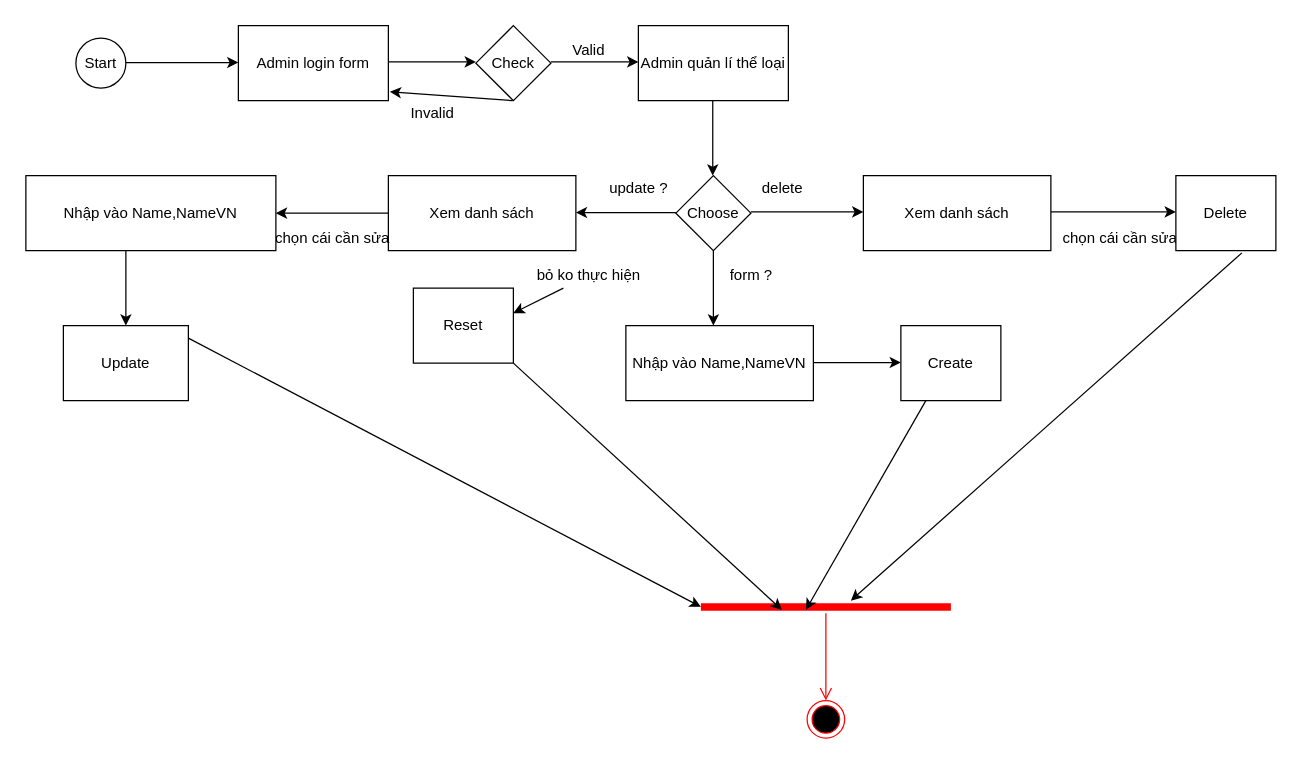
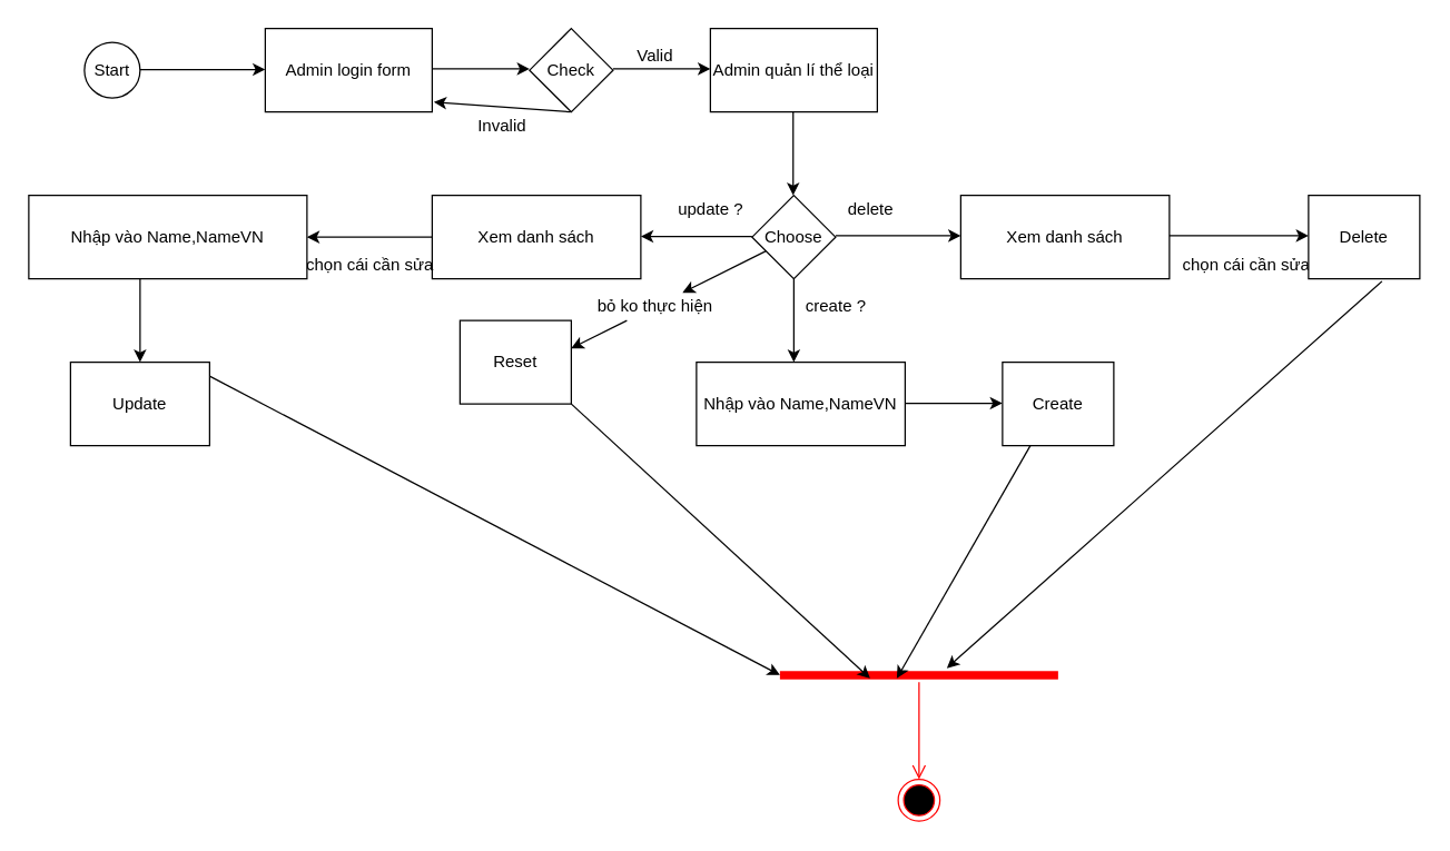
- <mxCell id="11" value="Invalid" style="text;html=1;align=center;verticalAlign=middle;resizable=0;points=[];;autosize=1;" parent="1" vertex="1"><mxGeometry x="320" y="80" width="50" height="20" as="geometry" /></mxCell>
+ <mxCell id="11" value="Invalid" style="text;html=1;align=center;verticalAlign=middle;resizable=0;points=[];;autosize=1;" parent="1" vertex="1"><mxGeometry x="335" y="80" width="50" height="20" as="geometry" /></mxCell>
+ <mxCell id="39" value="" style="endArrow=classic;html=1;" parent="1" source="15" target="38" edge="1"><mxGeometry width="50" height="50" relative="1" as="geometry"><mxPoint x="550" y="180" as="sourcePoint" /><mxPoint x="410" y="250" as="targetPoint" /></mxGeometry></mxCell>
- <mxCell id="19" value="form ?" style="text;html=1;align=center;verticalAlign=middle;resizable=0;points=[];;autosize=1;" parent="1" vertex="1"><mxGeometry x="570" y="210" width="60" height="20" as="geometry" /></mxCell>
+ <mxCell id="19" value="create ?" style="text;html=1;align=center;verticalAlign=middle;resizable=0;points=[];;autosize=1;" parent="1" vertex="1"><mxGeometry x="570" y="210" width="60" height="20" as="geometry" /></mxCell>
